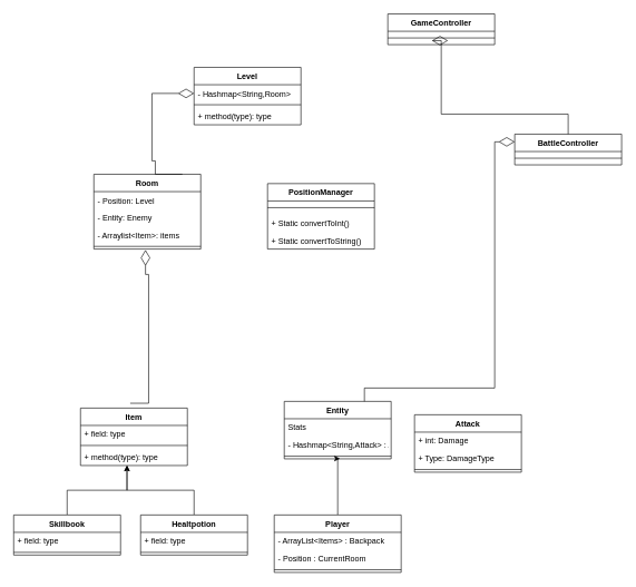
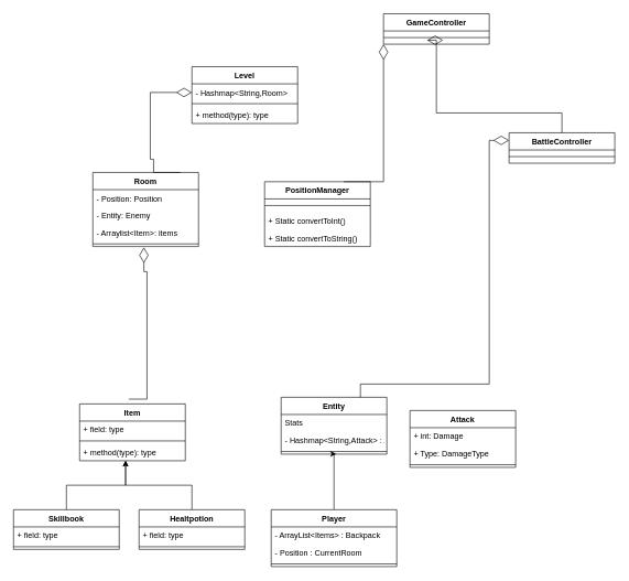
+ <mxCell id="42" style="edgeStyle=orthogonalEdgeStyle;rounded=0;orthogonalLoop=1;jettySize=auto;html=1;entryX=0.75;entryY=0;entryDx=0;entryDy=0;startArrow=diamondThin;startFill=0;endArrow=none;endFill=0;startSize=21;sourcePerimeterSpacing=0;targetPerimeterSpacing=0;" edge="1" parent="1" source="43" target="11"><mxGeometry relative="1" as="geometry"><Array as="points"><mxPoint x="580" y="274" /></Array></mxGeometry></mxCell>
- <mxCell id="7" value="- Position: Level" style="text;strokeColor=none;fillColor=none;align=left;verticalAlign=top;spacingLeft=4;spacingRight=4;overflow=hidden;rotatable=0;points=[[0,0.5],[1,0.5]];portConstraint=eastwest;" vertex="1" parent="6"><mxGeometry y="26" width="160" height="26" as="geometry" /></mxCell>
+ <mxCell id="7" value="- Position: Position" style="text;strokeColor=none;fillColor=none;align=left;verticalAlign=top;spacingLeft=4;spacingRight=4;overflow=hidden;rotatable=0;points=[[0,0.5],[1,0.5]];portConstraint=eastwest;" vertex="1" parent="6"><mxGeometry y="26" width="160" height="26" as="geometry" /></mxCell>
